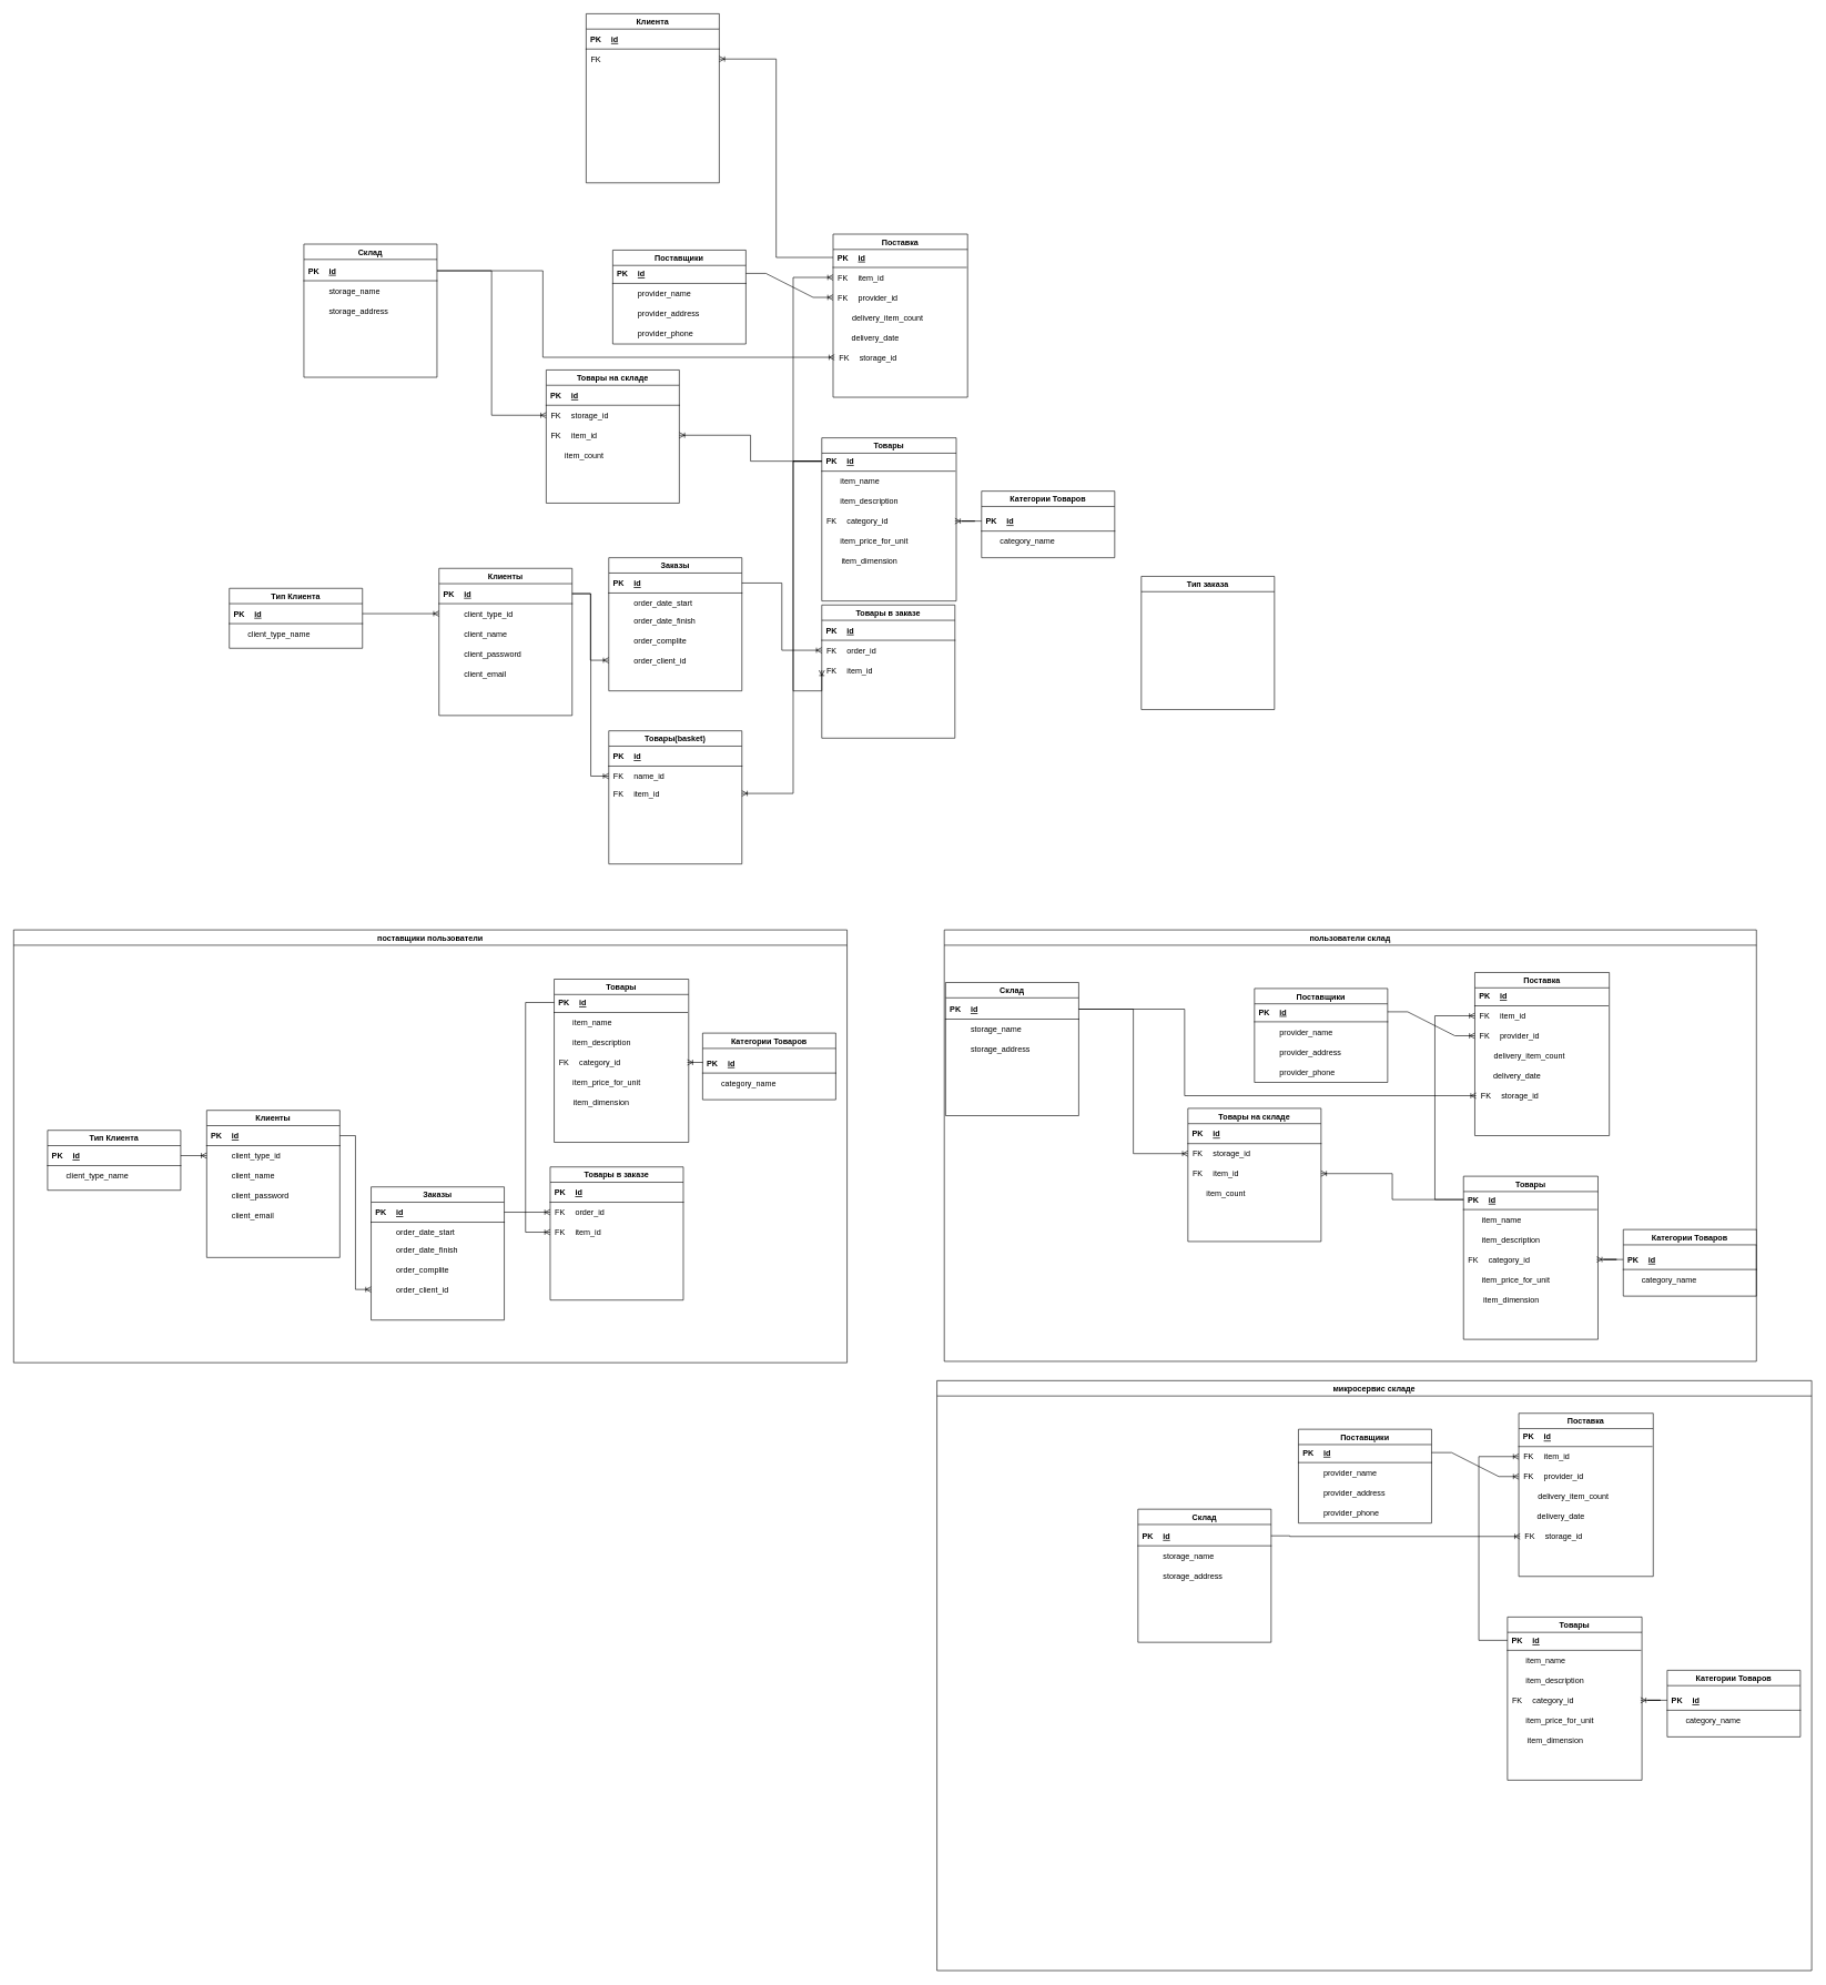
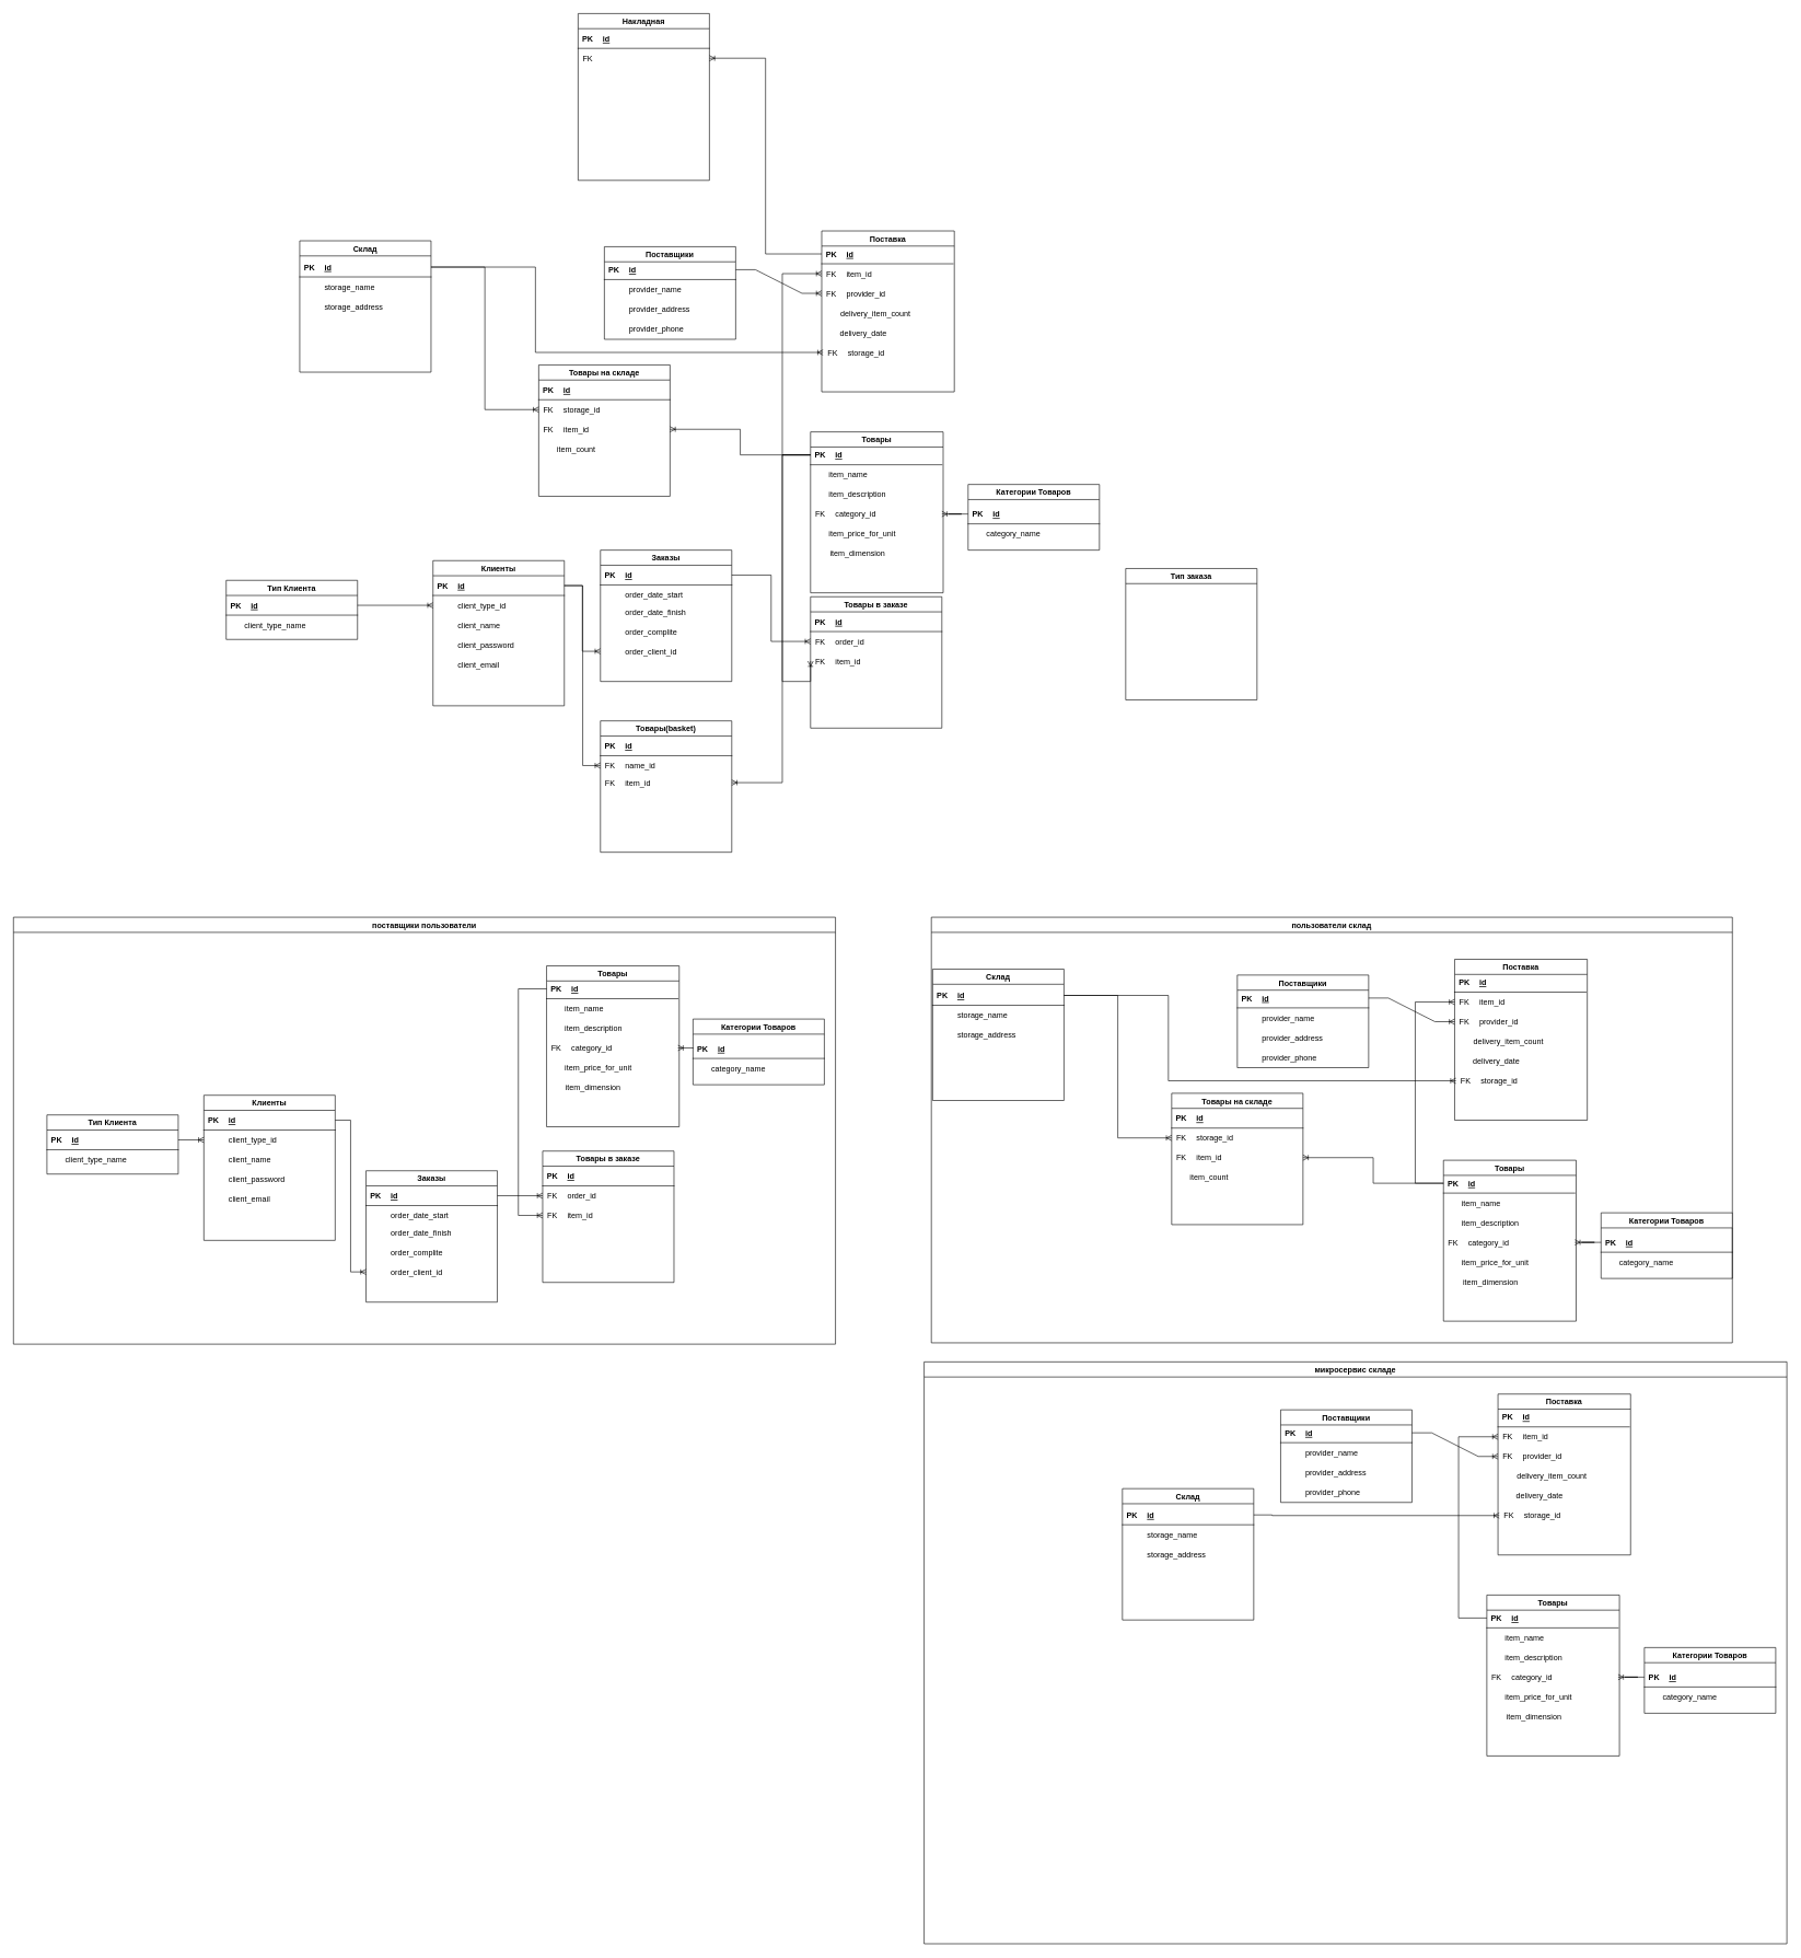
- <mxCell id="541" value="Клиента" style="swimlane;" vertex="1" parent="1"><mxGeometry x="880" y="20" width="200" height="254" as="geometry" /></mxCell>
+ <mxCell id="541" value="Накладная" style="swimlane;" vertex="1" parent="1"><mxGeometry x="880" y="20" width="200" height="254" as="geometry" /></mxCell>
